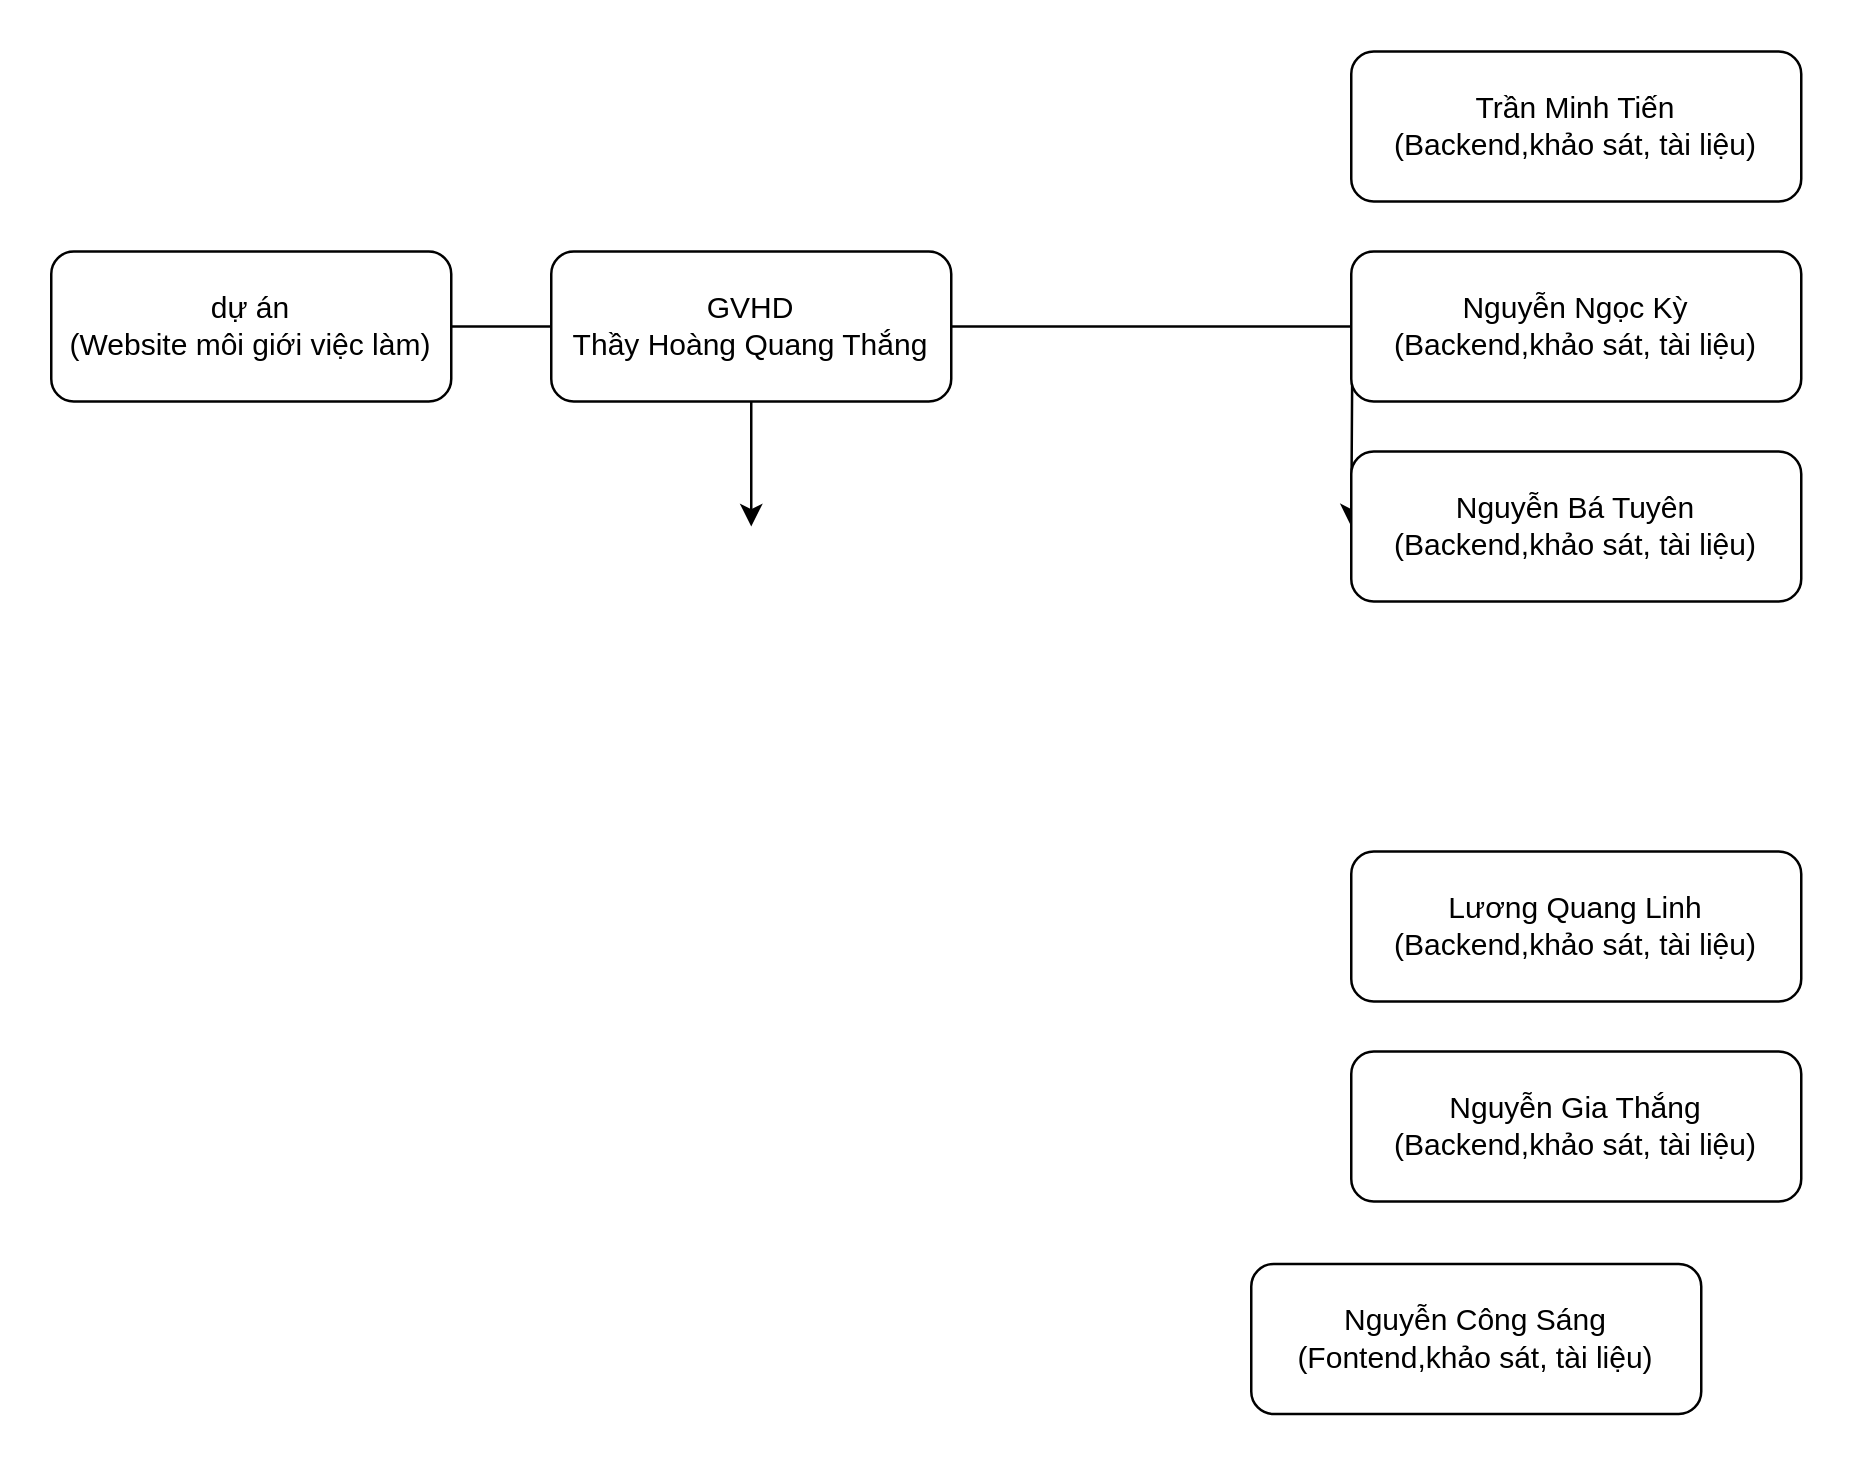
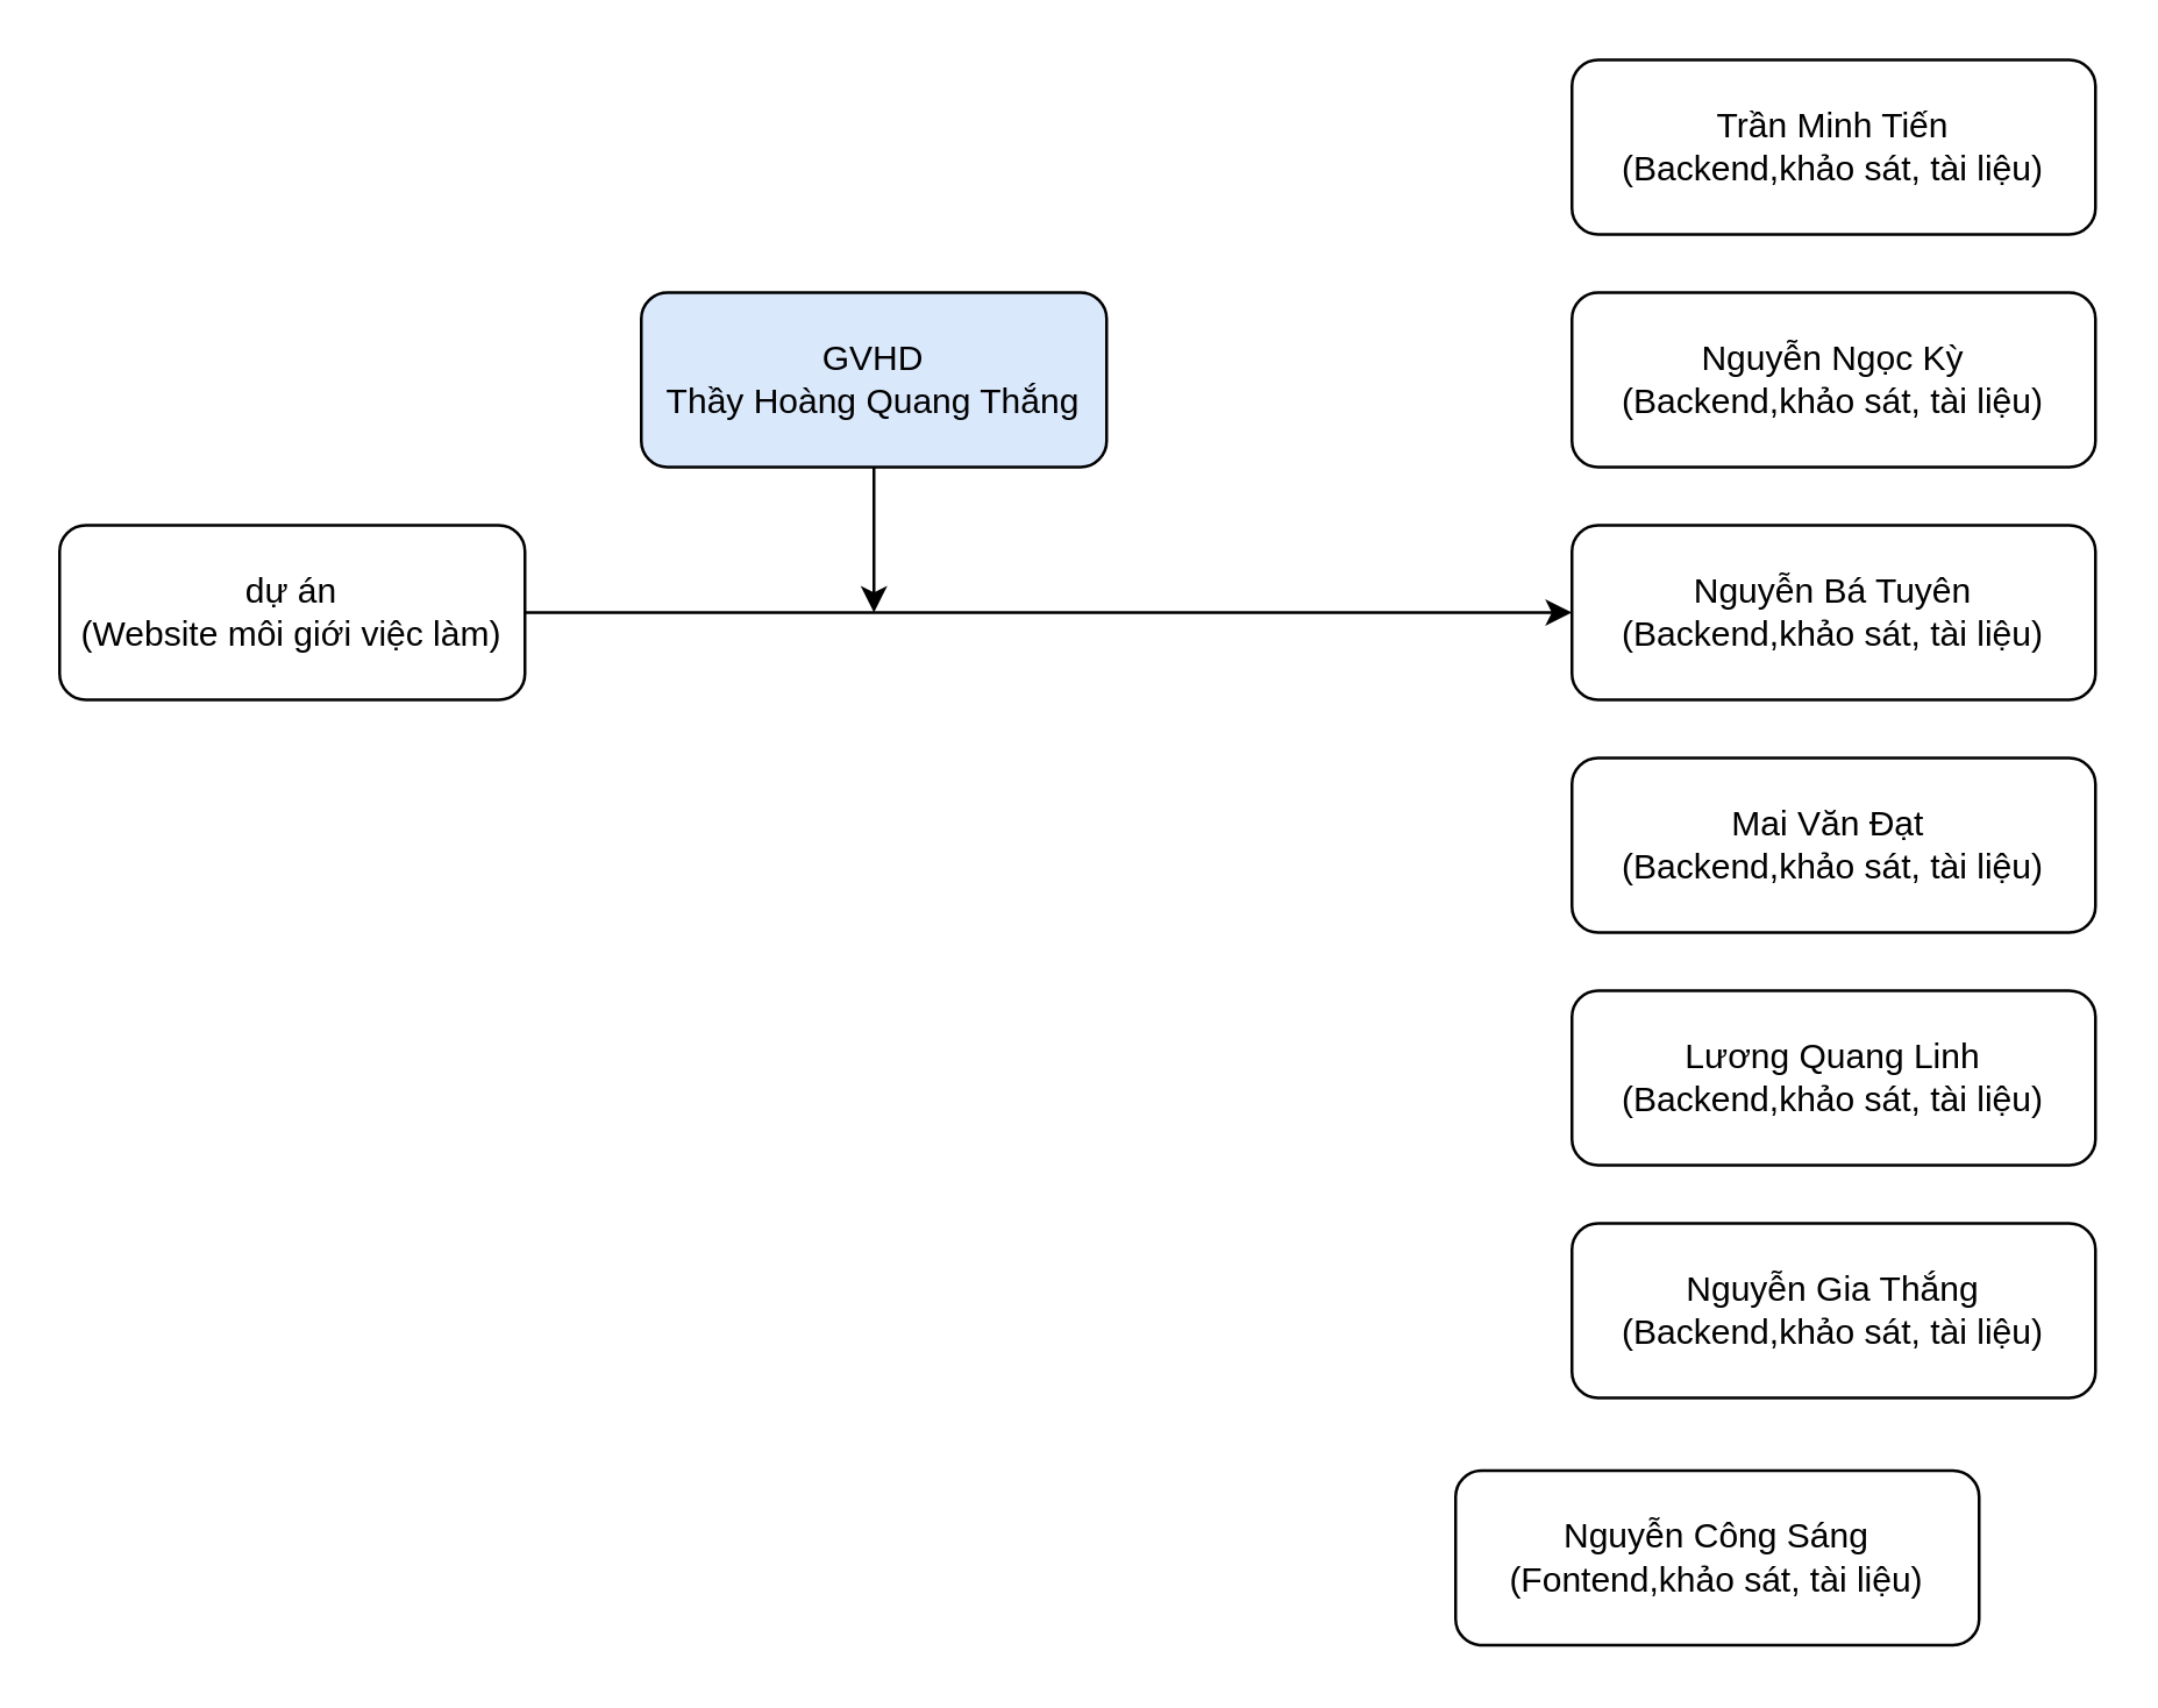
- <mxCell id="3" value="dự án&lt;br&gt;(Website môi giới việc làm)" style="rounded=1;whiteSpace=wrap;html=1;" vertex="1" parent="1"><mxGeometry x="20" y="100" width="160" height="60" as="geometry" /></mxCell>
+ <mxCell id="3" value="dự án&lt;br&gt;(Website môi giới việc làm)" style="rounded=1;whiteSpace=wrap;html=1;" vertex="1" parent="1"><mxGeometry x="20" y="180" width="160" height="60" as="geometry" /></mxCell>
- <mxCell id="6" value="GVHD&lt;br&gt;Thầy Hoàng Quang Thắng" style="rounded=1;whiteSpace=wrap;html=1;" vertex="1" parent="1"><mxGeometry x="220" y="100" width="160" height="60" as="geometry" /></mxCell>
+ <mxCell id="6" value="GVHD&lt;br&gt;Thầy Hoàng Quang Thắng" style="rounded=1;whiteSpace=wrap;html=1;fillColor=#dae8fc;" vertex="1" parent="1"><mxGeometry x="220" y="100" width="160" height="60" as="geometry" /></mxCell>
+ <mxCell id="8" value="Mai Văn Đạt&amp;nbsp;&lt;br&gt;(Backend,khảo sát, tài liệu)" style="rounded=1;whiteSpace=wrap;html=1;" vertex="1" parent="1"><mxGeometry x="540" y="260" width="180" height="60" as="geometry" /></mxCell>
